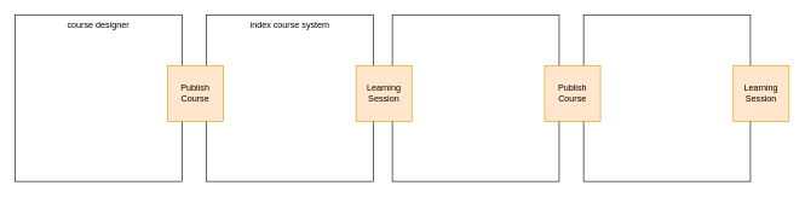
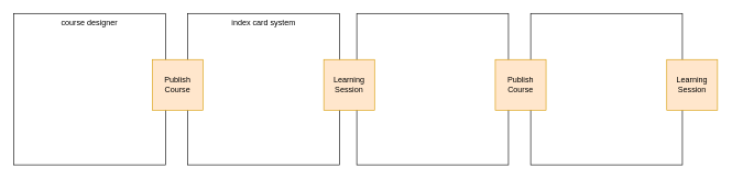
- <mxCell id="8" value="index course system" style="whiteSpace=wrap;html=1;aspect=fixed;align=center;verticalAlign=top;" vertex="1" parent="7"><mxGeometry x="263.662" width="230" height="230" as="geometry" /></mxCell>
+ <mxCell id="8" value="index card system" style="whiteSpace=wrap;html=1;aspect=fixed;align=center;verticalAlign=top;" vertex="1" parent="7"><mxGeometry x="263.662" width="230" height="230" as="geometry" /></mxCell>
